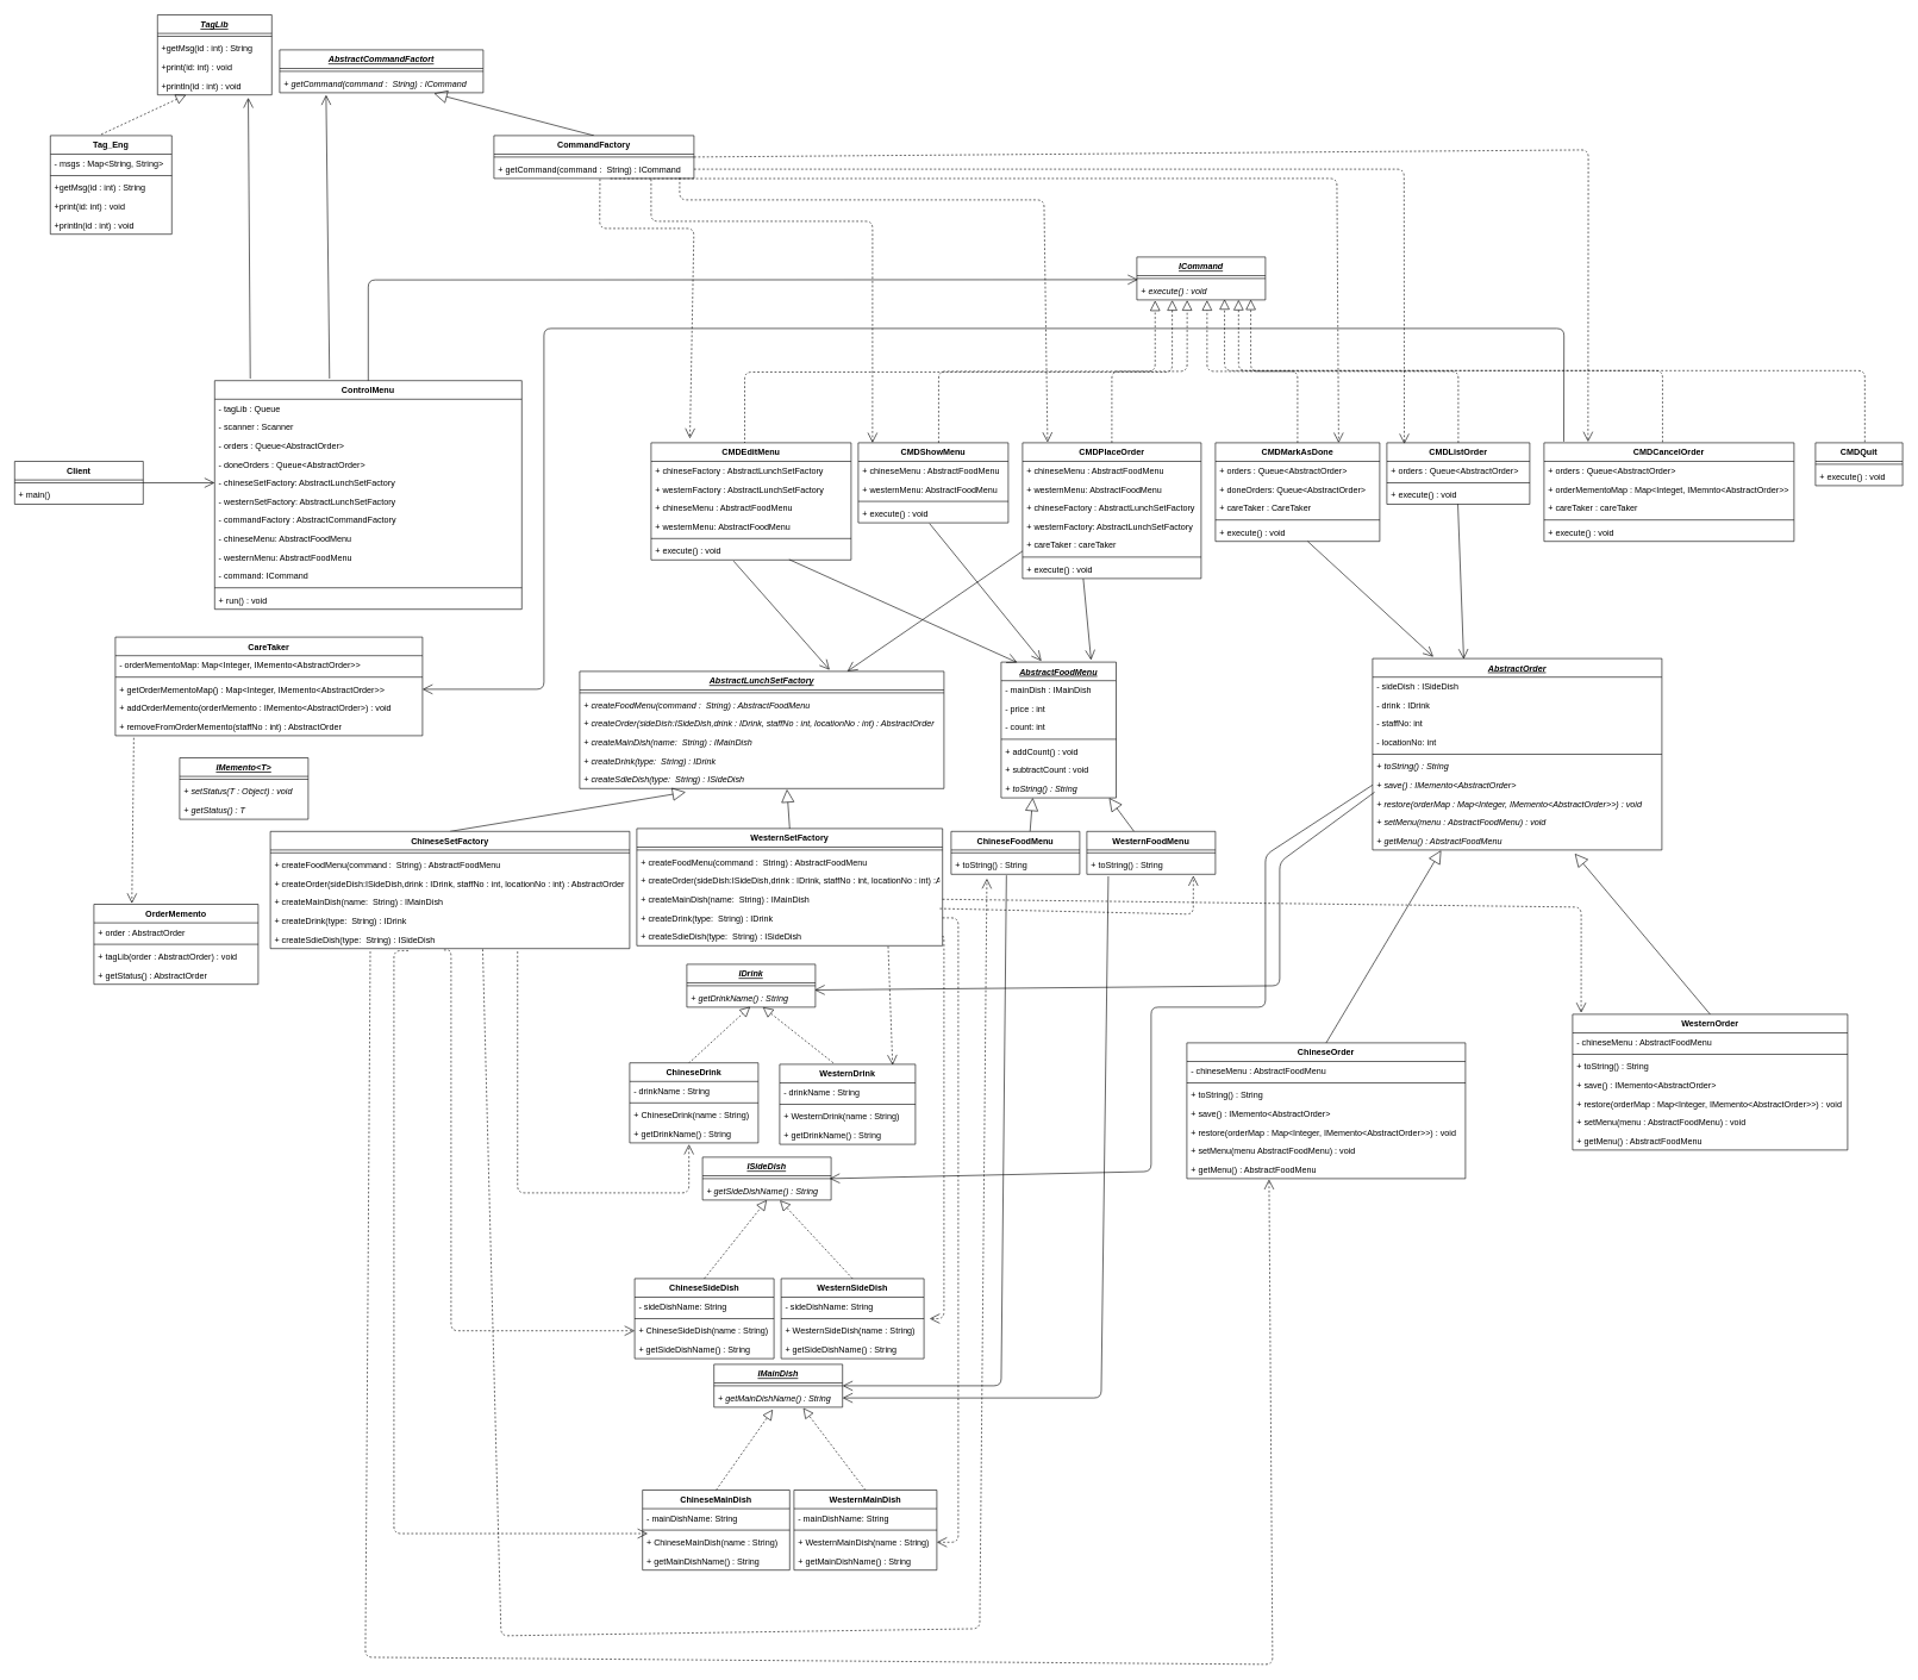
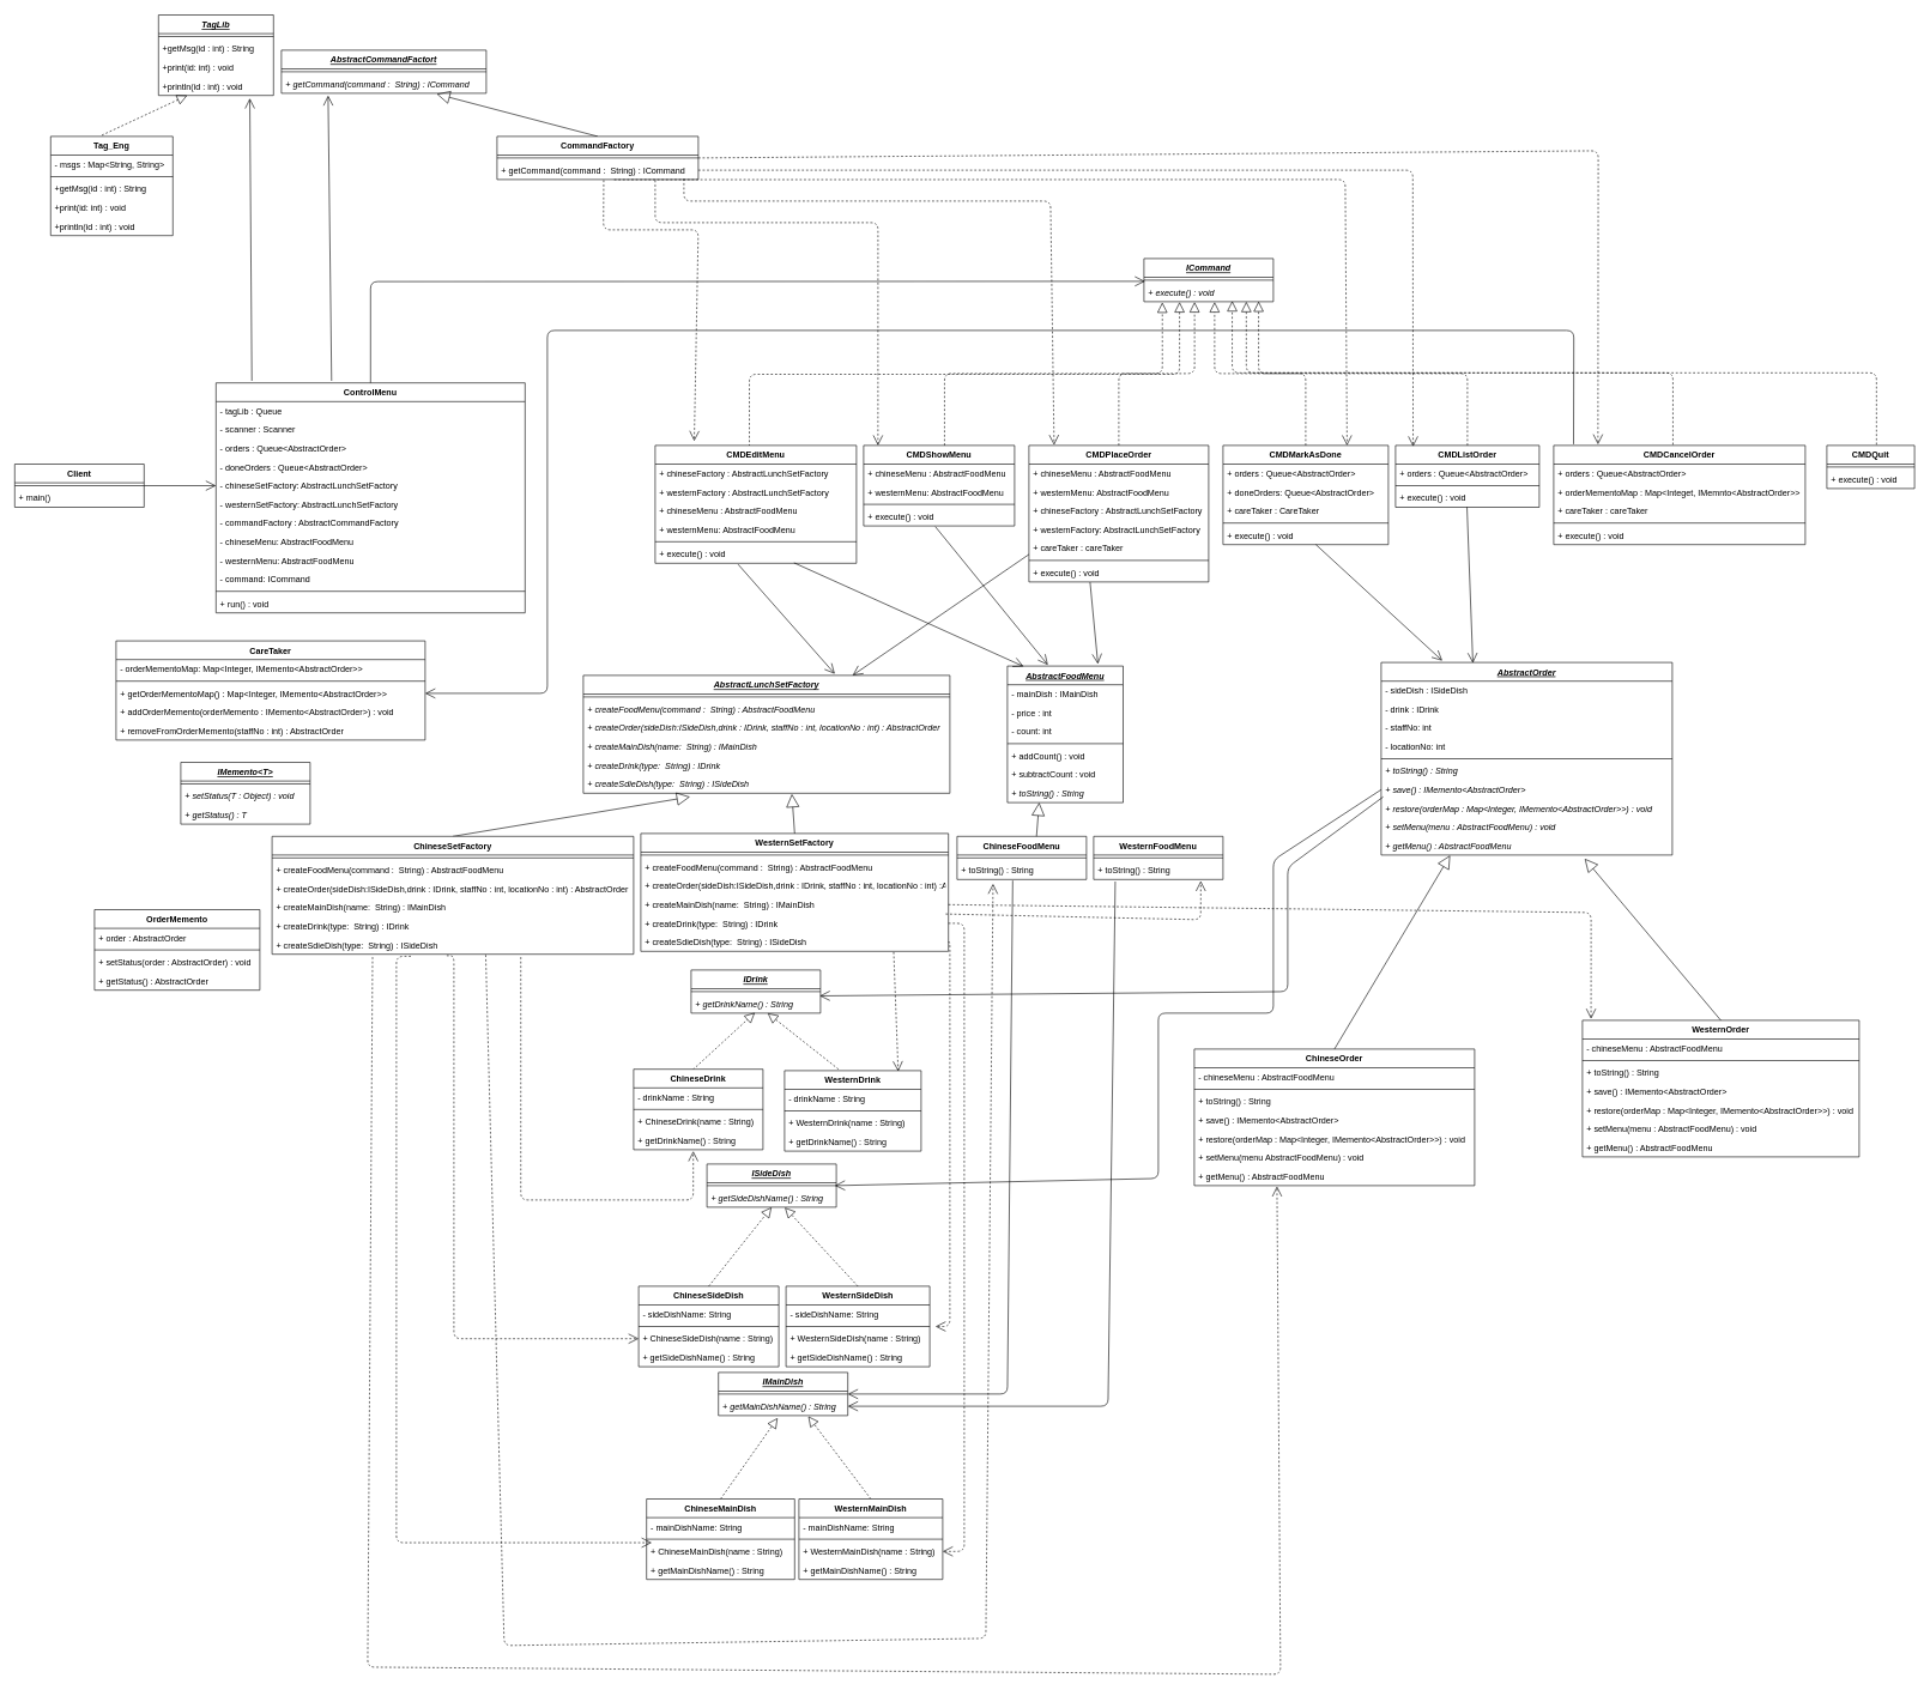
- <mxCell id="6" value="" style="endArrow=block;endSize=16;endFill=0;html=1;exitX=0.37;exitY=0.013;exitDx=0;exitDy=0;exitPerimeter=0;" parent="1" source="150" target="195" edge="1"><mxGeometry width="160" relative="1" as="geometry"><mxPoint x="1633.58" y="1159" as="sourcePoint" /><mxPoint x="1449.7" y="1080.326" as="targetPoint" /></mxGeometry></mxCell>
- <mxCell id="102" value="" style="endArrow=open;endSize=12;dashed=1;html=1;strokeWidth=1;entryX=0.231;entryY=-0.011;entryDx=0;entryDy=0;entryPerimeter=0;exitX=0.06;exitY=1.117;exitDx=0;exitDy=0;exitPerimeter=0;" parent="1" source="108" target="109" edge="1"><mxGeometry width="160" relative="1" as="geometry"><mxPoint x="561" y="1049" as="sourcePoint" /><mxPoint x="721" y="1049" as="targetPoint" /></mxGeometry></mxCell>
- <mxCell id="112" value="+ tagLib(order : AbstractOrder) : void&#10;" style="text;strokeColor=none;fillColor=none;align=left;verticalAlign=top;spacingLeft=4;spacingRight=4;overflow=hidden;rotatable=0;points=[[0,0.5],[1,0.5]];portConstraint=eastwest;" parent="109" vertex="1"><mxGeometry y="60" width="230" height="26" as="geometry" /></mxCell>
+ <mxCell id="112" value="+ setStatus(order : AbstractOrder) : void&#10;" style="text;strokeColor=none;fillColor=none;align=left;verticalAlign=top;spacingLeft=4;spacingRight=4;overflow=hidden;rotatable=0;points=[[0,0.5],[1,0.5]];portConstraint=eastwest;" parent="109" vertex="1"><mxGeometry y="60" width="230" height="26" as="geometry" /></mxCell>
